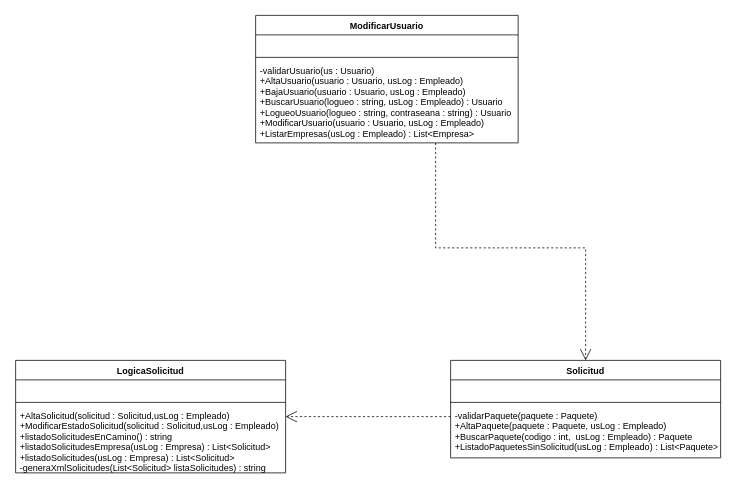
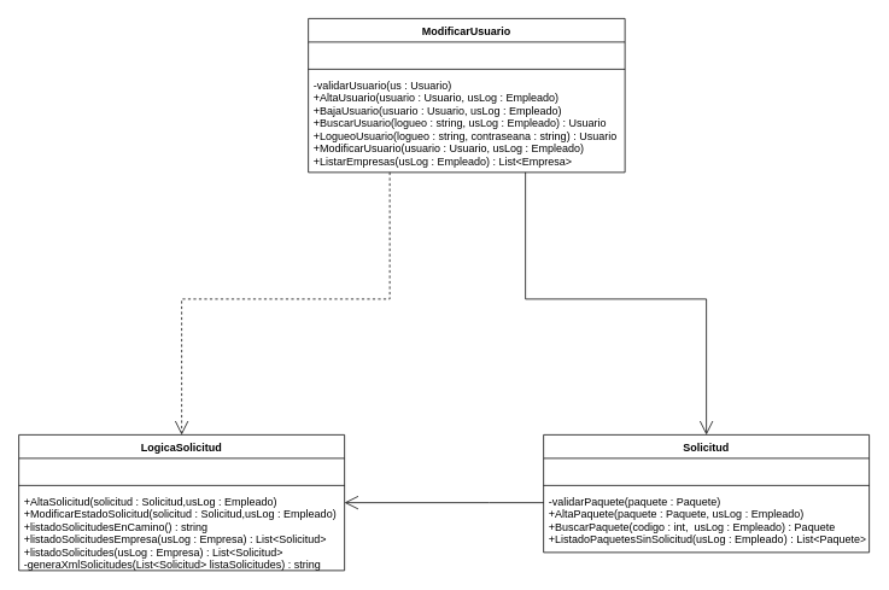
+ <mxCell id="2" style="edgeStyle=orthogonalEdgeStyle;rounded=0;orthogonalLoop=1;jettySize=auto;html=1;entryX=0.5;entryY=0;entryDx=0;entryDy=0;dashed=1;endArrow=open;endFill=0;endSize=13;" edge="1" parent="1" source="4" target="13"><mxGeometry relative="1" as="geometry"><Array as="points"><mxPoint x="430" y="330" /><mxPoint x="200" y="330" /></Array></mxGeometry></mxCell>
- <mxCell id="3" style="edgeStyle=orthogonalEdgeStyle;rounded=0;orthogonalLoop=1;jettySize=auto;html=1;entryX=0.5;entryY=0;entryDx=0;entryDy=0;dashed=1;endArrow=open;endFill=0;endSize=13;" edge="1" parent="1" source="4" target="9"><mxGeometry relative="1" as="geometry"><Array as="points"><mxPoint x="580" y="330" /><mxPoint x="780" y="330" /></Array></mxGeometry></mxCell>
+ <mxCell id="3" style="edgeStyle=orthogonalEdgeStyle;rounded=0;orthogonalLoop=1;jettySize=auto;html=1;entryX=0.5;entryY=0;entryDx=0;entryDy=0;dashed=0;endArrow=open;endFill=0;endSize=13;" edge="1" parent="1" source="4" target="9"><mxGeometry relative="1" as="geometry"><Array as="points"><mxPoint x="580" y="330" /><mxPoint x="780" y="330" /></Array></mxGeometry></mxCell>
- <mxCell id="8" style="edgeStyle=orthogonalEdgeStyle;rounded=0;orthogonalLoop=1;jettySize=auto;html=1;dashed=1;endArrow=open;endFill=0;endSize=13;" edge="1" parent="1" source="9" target="13"><mxGeometry relative="1" as="geometry"><Array as="points"><mxPoint x="540" y="555" /><mxPoint x="540" y="555" /></Array></mxGeometry></mxCell>
+ <mxCell id="8" style="edgeStyle=orthogonalEdgeStyle;rounded=0;orthogonalLoop=1;jettySize=auto;html=1;dashed=0;endArrow=open;endFill=0;endSize=13;" edge="1" parent="1" source="9" target="13"><mxGeometry relative="1" as="geometry"><Array as="points"><mxPoint x="540" y="555" /><mxPoint x="540" y="555" /></Array></mxGeometry></mxCell>
